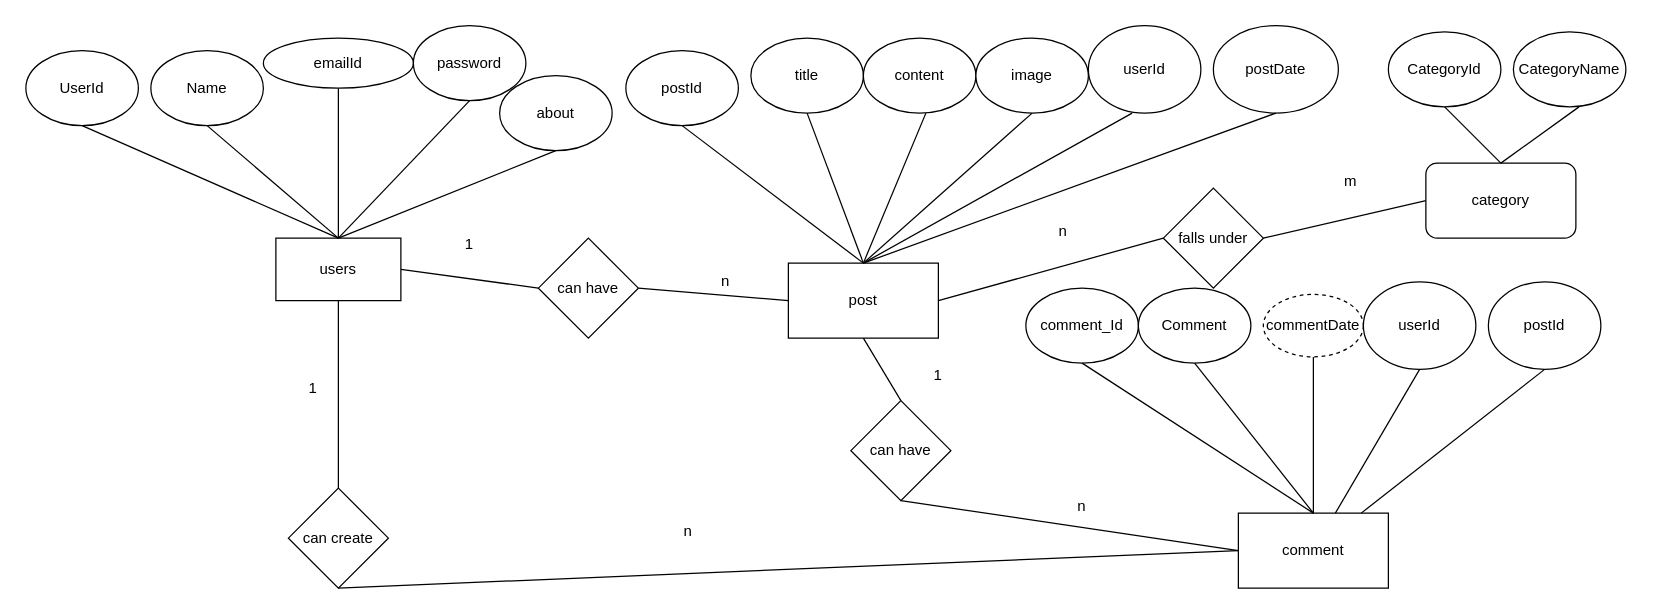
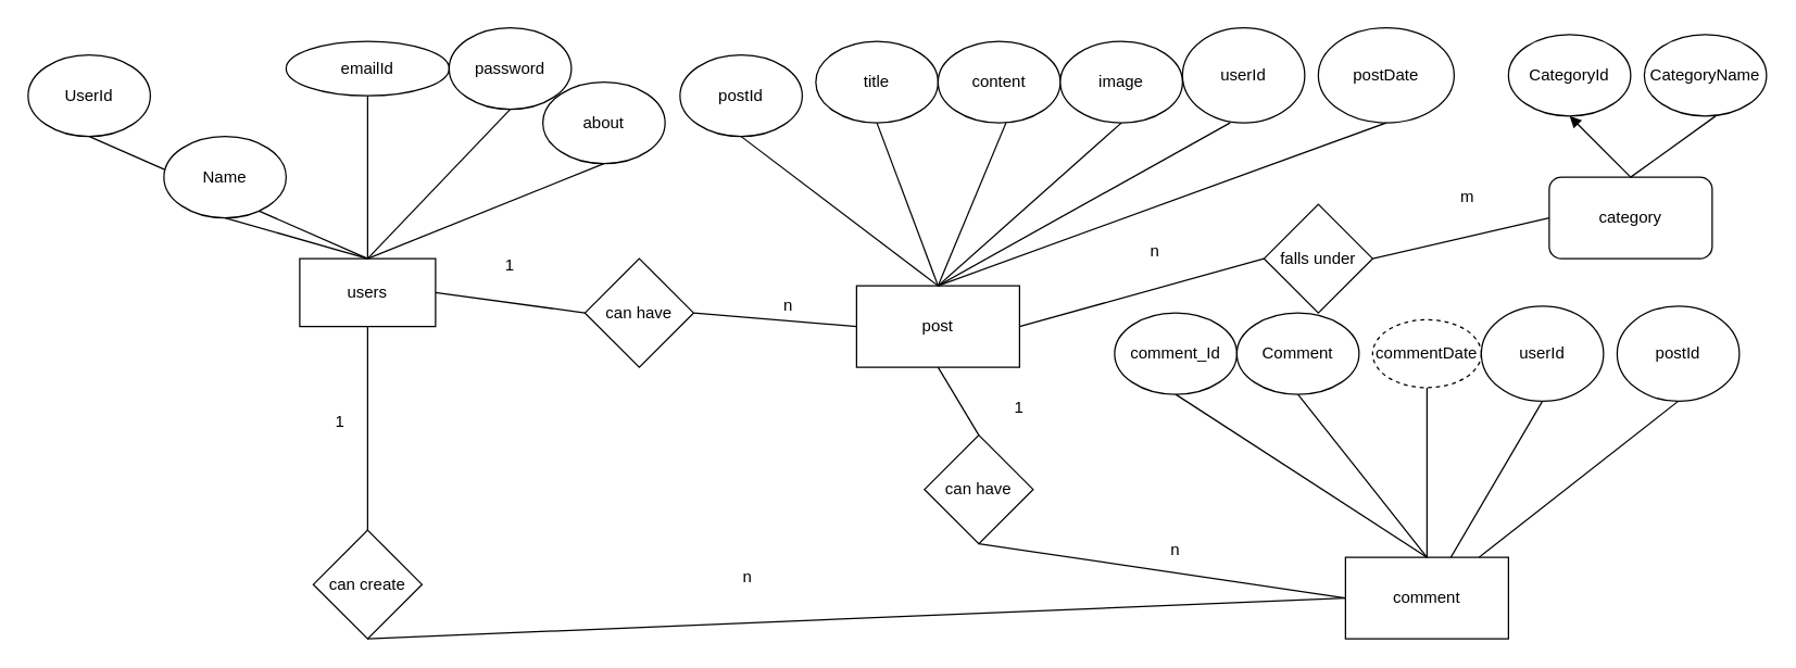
- <mxCell id="6" value="Name" style="ellipse;whiteSpace=wrap;html=1;" vertex="1" parent="1"><mxGeometry x="120" width="90" height="60" as="geometry" y="40" /></mxCell>
+ <mxCell id="6" value="Name" style="ellipse;whiteSpace=wrap;html=1;" vertex="1" parent="1"><mxGeometry x="120" y="100" width="90" height="60" as="geometry" /></mxCell>
- <mxCell id="56" value="" style="endArrow=none;html=1;rounded=0;entryX=0.5;entryY=1;entryDx=0;entryDy=0;exitX=0.5;exitY=0;exitDx=0;exitDy=0;" edge="1" parent="1" source="52" target="53"><mxGeometry width="50" height="50" relative="1" as="geometry"><mxPoint x="1210" y="140" as="sourcePoint" /><mxPoint x="1272.5" y="95" as="targetPoint" /></mxGeometry></mxCell>
+ <mxCell id="56" value="" style="endArrow=block;html=1;rounded=0;entryX=0.5;entryY=1;entryDx=0;entryDy=0;exitX=0.5;exitY=0;exitDx=0;exitDy=0;" edge="1" parent="1" source="52" target="53"><mxGeometry width="50" height="50" relative="1" as="geometry"><mxPoint x="1210" y="140" as="sourcePoint" /><mxPoint x="1272.5" y="95" as="targetPoint" /></mxGeometry></mxCell>
